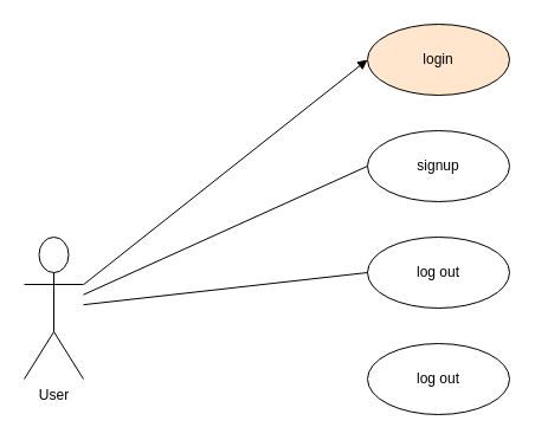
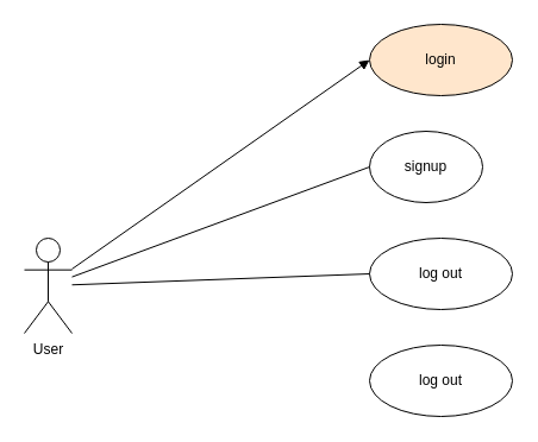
- <mxCell id="4" value="signup" style="ellipse;whiteSpace=wrap;html=1;" vertex="1" parent="1"><mxGeometry x="310" y="110" width="120" height="60" as="geometry" /></mxCell>
+ <mxCell id="4" value="signup" style="ellipse;whiteSpace=wrap;html=1;" vertex="1" parent="1"><mxGeometry x="310" y="110" width="95" height="60" as="geometry" /></mxCell>
- <mxCell id="2" value="User" style="shape=umlActor;verticalLabelPosition=bottom;verticalAlign=top;html=1;outlineConnect=0;" vertex="1" parent="1"><mxGeometry x="20" y="200" width="50" height="120" as="geometry" /></mxCell>
+ <mxCell id="2" value="User" style="shape=umlActor;verticalLabelPosition=bottom;verticalAlign=top;html=1;outlineConnect=0;" vertex="1" parent="1"><mxGeometry x="20" y="200" width="40" height="80" as="geometry" /></mxCell>
